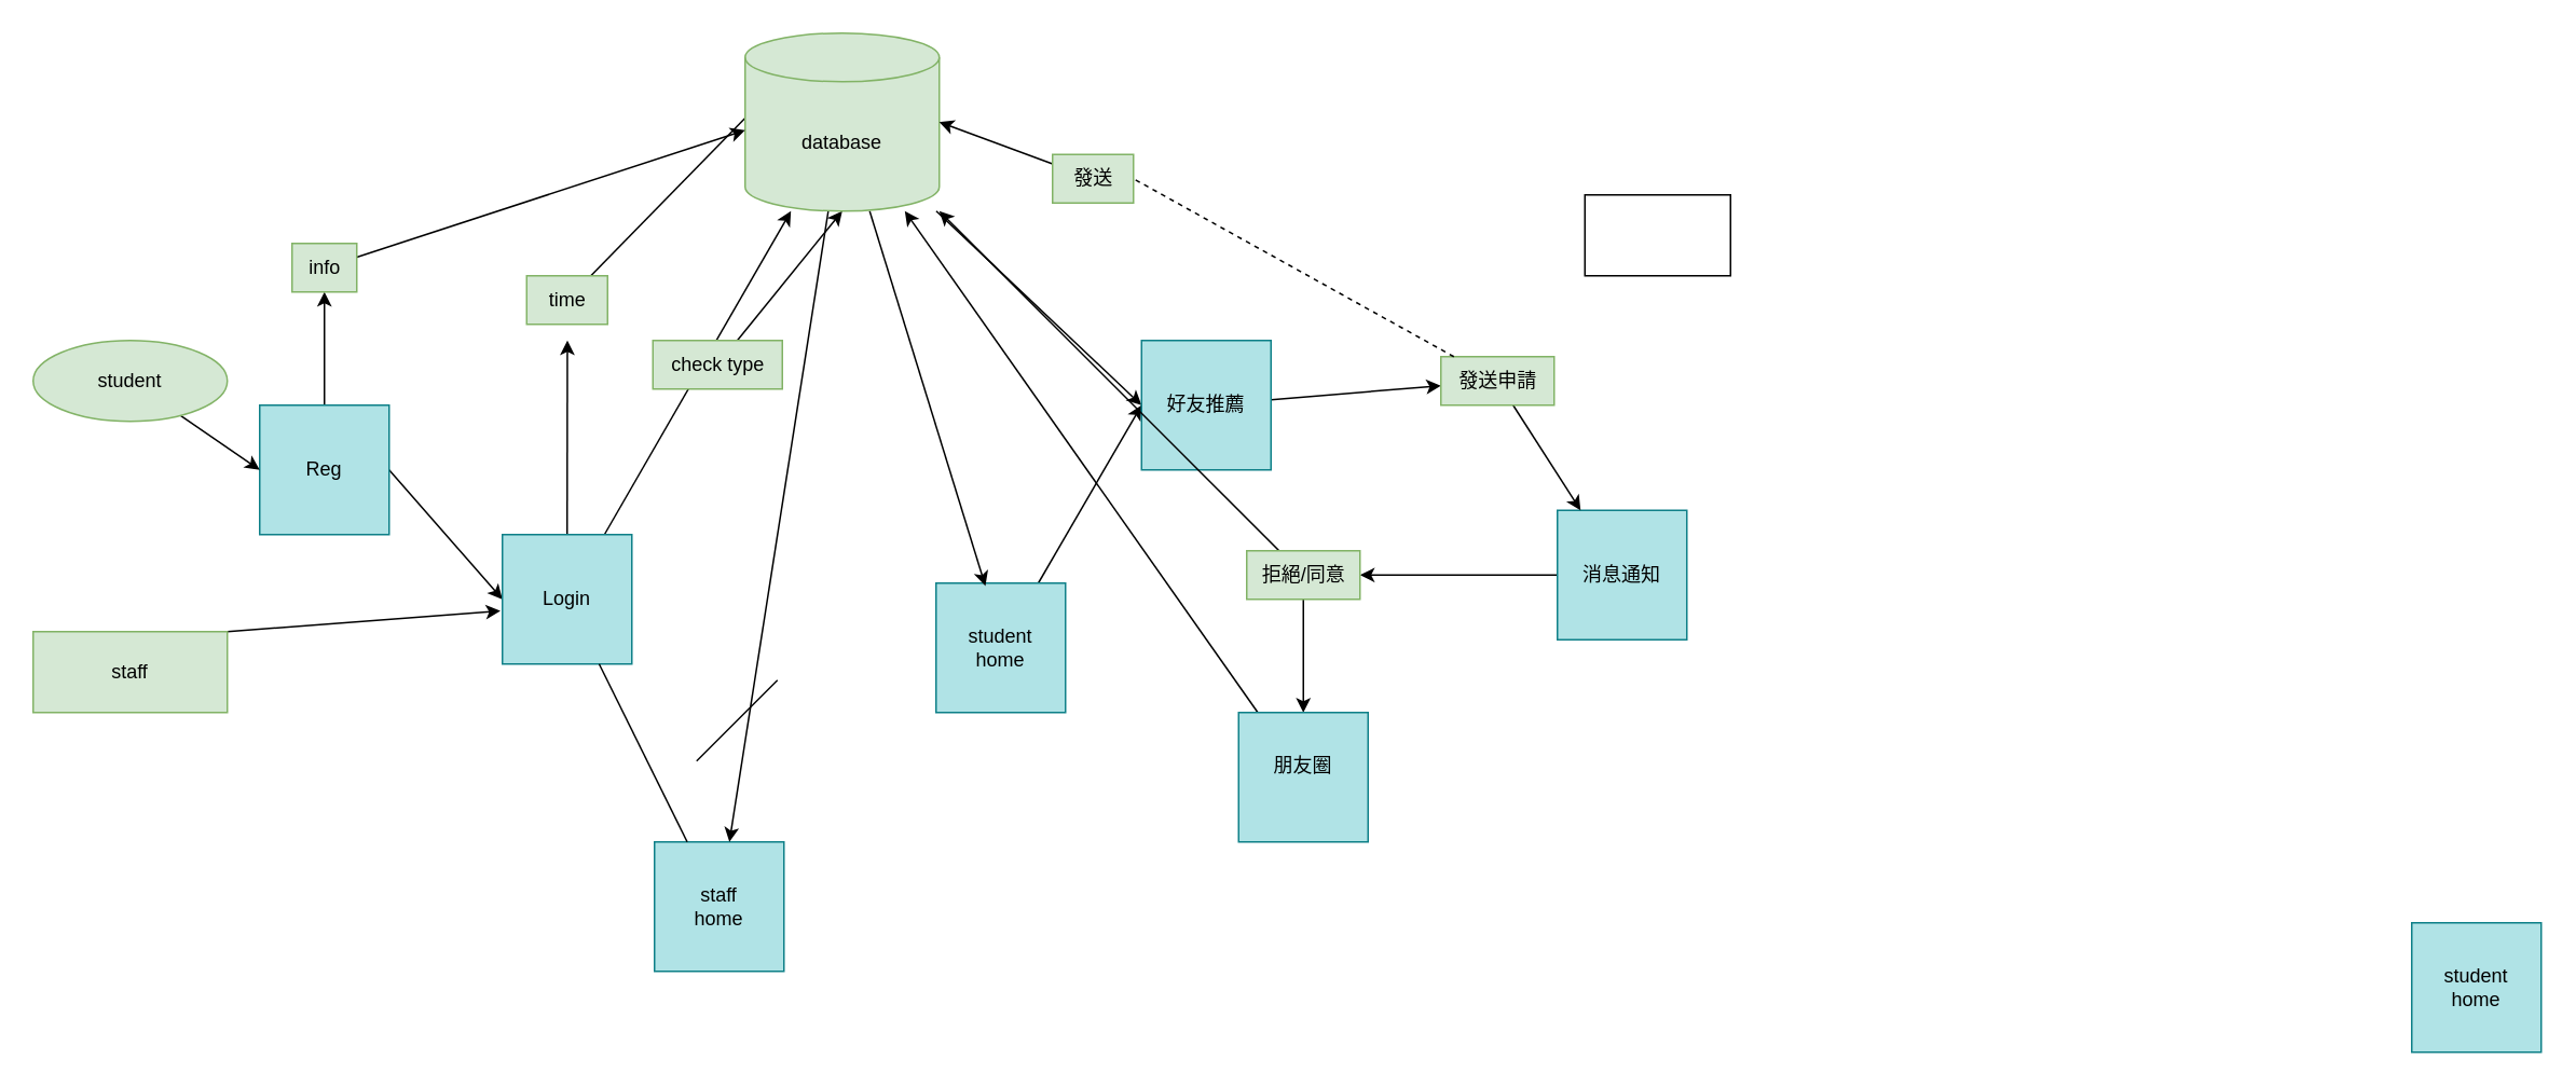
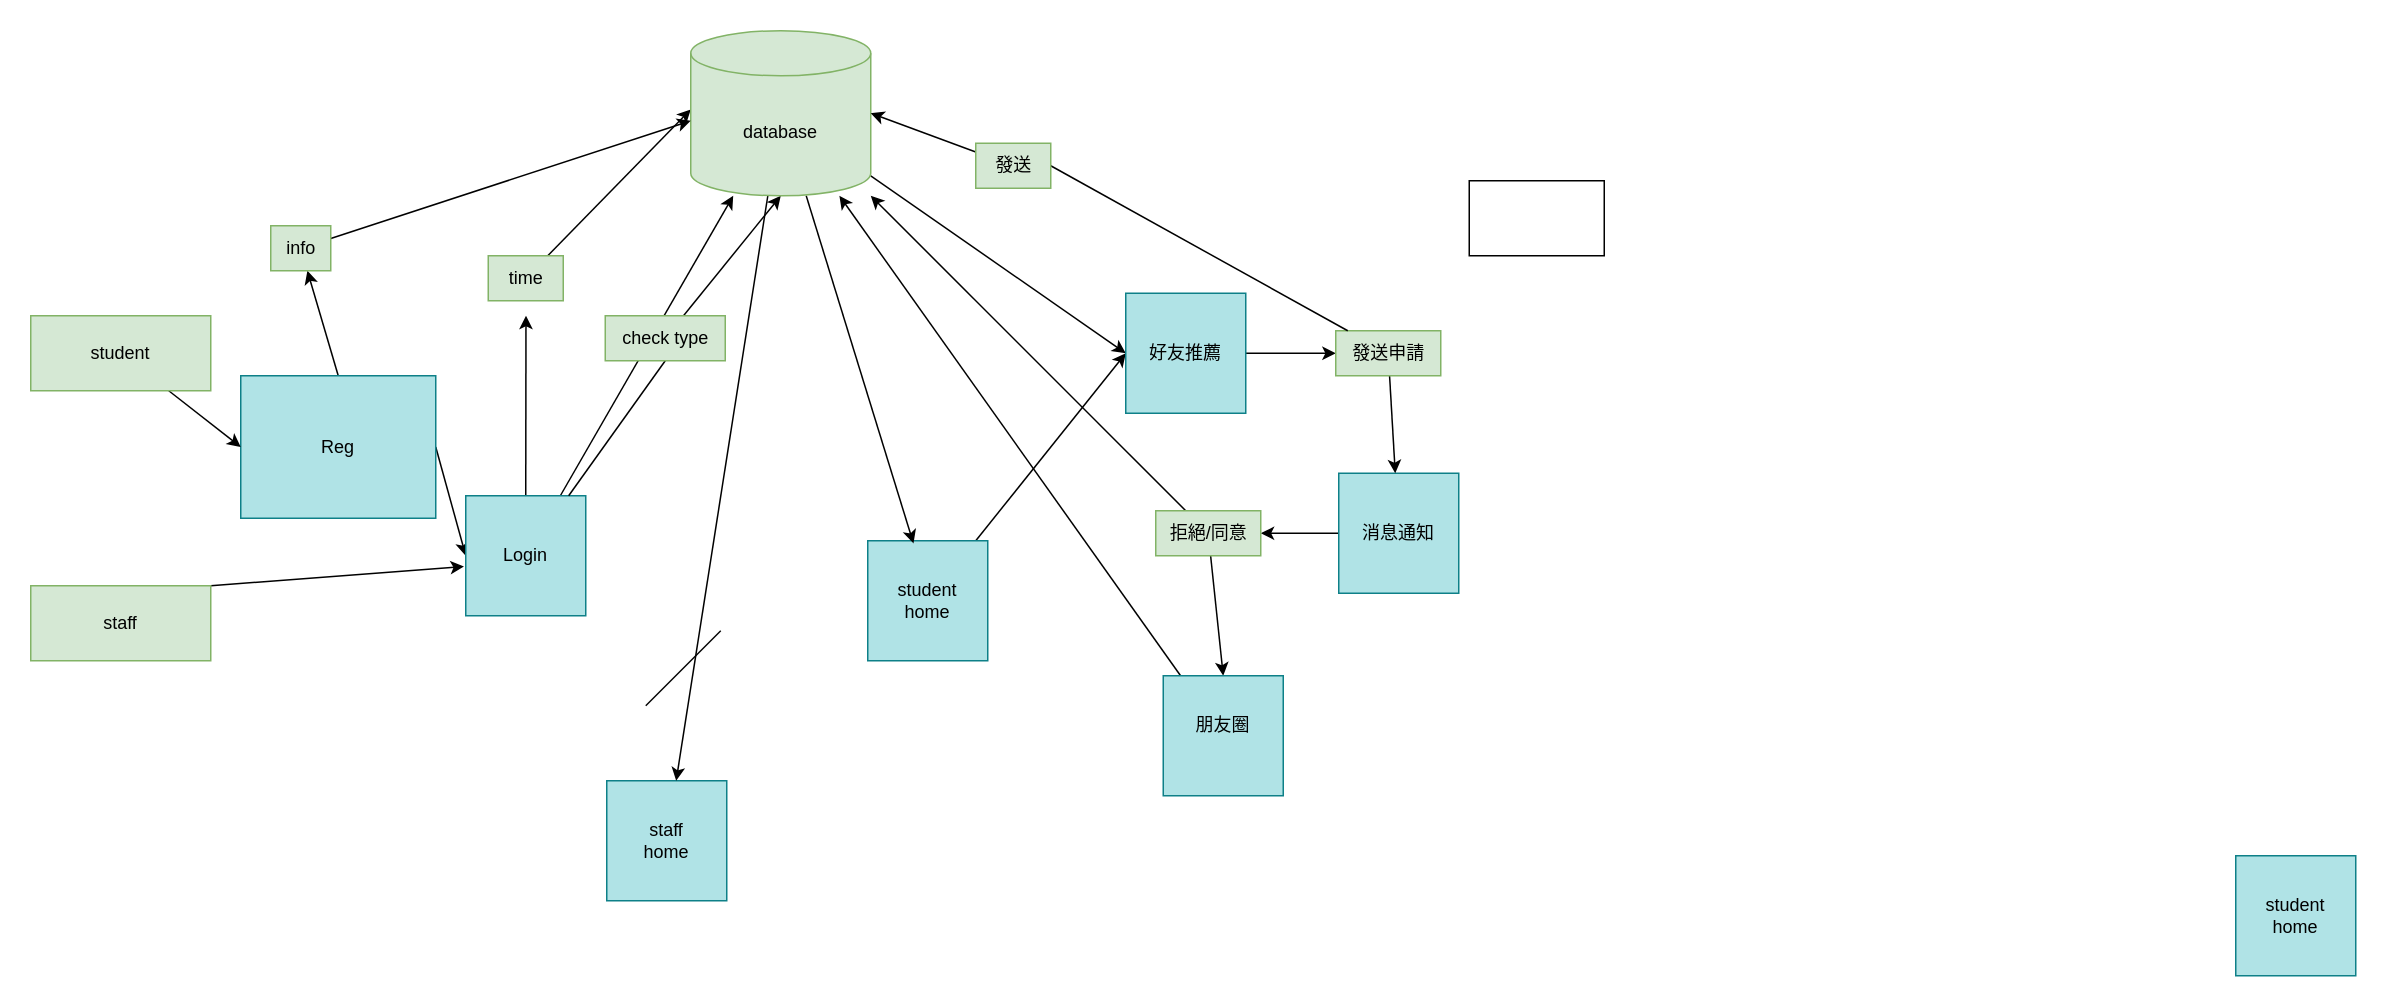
- <mxCell id="18" style="edgeStyle=none;html=1;entryX=0;entryY=0;entryDx=0;entryDy=52.5;entryPerimeter=0;strokeColor=#000000;fontColor=#000000;endArrow=none;" parent="1" source="19" target="23" edge="1"><mxGeometry relative="1" as="geometry" /></mxCell>
+ <mxCell id="18" style="edgeStyle=none;html=1;entryX=0;entryY=0;entryDx=0;entryDy=52.5;entryPerimeter=0;strokeColor=#000000;fontColor=#000000;" parent="1" source="19" target="23" edge="1"><mxGeometry relative="1" as="geometry" /></mxCell>
- <mxCell id="36" value="" style="edgeStyle=none;html=1;entryX=1;entryY=0.5;entryDx=0;entryDy=0;entryPerimeter=0;strokeColor=#000000;fontColor=#000000;endArrow=none;dashed=1;" parent="1" source="33" target="37" edge="1"><mxGeometry relative="1" as="geometry"><mxPoint x="892.656" y="220" as="sourcePoint" /><mxPoint x="580" y="75" as="targetPoint" /></mxGeometry></mxCell>
+ <mxCell id="36" value="" style="edgeStyle=none;html=1;entryX=1;entryY=0.5;entryDx=0;entryDy=0;entryPerimeter=0;strokeColor=#000000;fontColor=#000000;endArrow=none;" parent="1" source="33" target="37" edge="1"><mxGeometry relative="1" as="geometry"><mxPoint x="892.656" y="220" as="sourcePoint" /><mxPoint x="580" y="75" as="targetPoint" /></mxGeometry></mxCell>
- <mxCell id="13" value="&lt;font color=&quot;#000000&quot;&gt;student&lt;/font&gt;" style="ellipse;whiteSpace=wrap;html=1;fillColor=#d5e8d4;strokeColor=#82b366;" parent="1" vertex="1"><mxGeometry x="20" y="210" width="120" height="50" as="geometry" /></mxCell>
+ <mxCell id="13" value="&lt;font color=&quot;#000000&quot;&gt;student&lt;/font&gt;" style="rounded=0;whiteSpace=wrap;html=1;fillColor=#d5e8d4;strokeColor=#82b366;" parent="1" vertex="1"><mxGeometry x="20" y="210" width="120" height="50" as="geometry" /></mxCell>
- <mxCell id="27" value="&lt;font color=&quot;#000000&quot;&gt;好友推薦&lt;br&gt;&lt;/font&gt;" style="whiteSpace=wrap;html=1;aspect=fixed;fillColor=#b0e3e6;strokeColor=#0e8088;" parent="1" vertex="1"><mxGeometry x="705" y="210" width="80" height="80" as="geometry" /></mxCell>
+ <mxCell id="27" value="&lt;font color=&quot;#000000&quot;&gt;好友推薦&lt;br&gt;&lt;/font&gt;" style="whiteSpace=wrap;html=1;aspect=fixed;fillColor=#b0e3e6;strokeColor=#0e8088;" parent="1" vertex="1"><mxGeometry x="750" y="195" width="80" height="80" as="geometry" /></mxCell>
- <mxCell id="4" value="&lt;font color=&quot;#000000&quot;&gt;Reg&lt;/font&gt;" style="whiteSpace=wrap;html=1;aspect=fixed;fillColor=#b0e3e6;strokeColor=#0e8088;" parent="1" vertex="1"><mxGeometry x="160" y="250" width="80" height="80" as="geometry" /></mxCell>
+ <mxCell id="4" value="&lt;font color=&quot;#000000&quot;&gt;Reg&lt;/font&gt;" style="whiteSpace=wrap;html=1;aspect=fixed;fillColor=#b0e3e6;strokeColor=#0e8088;" parent="1" vertex="1"><mxGeometry x="160" y="250" width="130" height="95" as="geometry" /></mxCell>
- <mxCell id="29" value="&lt;font color=&quot;#000000&quot;&gt;消息通知&lt;br&gt;&lt;/font&gt;" style="whiteSpace=wrap;html=1;aspect=fixed;fillColor=#b0e3e6;strokeColor=#0e8088;" parent="1" vertex="1"><mxGeometry x="962" y="315" width="80" height="80" as="geometry" /></mxCell>
+ <mxCell id="29" value="&lt;font color=&quot;#000000&quot;&gt;消息通知&lt;br&gt;&lt;/font&gt;" style="whiteSpace=wrap;html=1;aspect=fixed;fillColor=#b0e3e6;strokeColor=#0e8088;" parent="1" vertex="1"><mxGeometry x="892" y="315" width="80" height="80" as="geometry" /></mxCell>
- <mxCell id="34" value="" style="edgeStyle=none;html=1;strokeColor=#000000;fontColor=#000000;endArrow=none;" parent="1" source="8" target="16" edge="1"><mxGeometry relative="1" as="geometry"><mxPoint x="378.333" y="330" as="sourcePoint" /><mxPoint x="520" y="130" as="targetPoint" /></mxGeometry></mxCell>
+ <mxCell id="34" value="" style="edgeStyle=none;html=1;entryX=0.5;entryY=1;entryDx=0;entryDy=0;entryPerimeter=0;strokeColor=#000000;fontColor=#000000;endArrow=none;" parent="1" source="8" target="35" edge="1"><mxGeometry relative="1" as="geometry"><mxPoint x="378.333" y="330" as="sourcePoint" /><mxPoint x="520" y="130" as="targetPoint" /></mxGeometry></mxCell>
- <mxCell id="42" value="&lt;font color=&quot;#000000&quot;&gt;朋友圈&lt;br&gt;&lt;br&gt;&lt;/font&gt;" style="whiteSpace=wrap;html=1;aspect=fixed;fillColor=#b0e3e6;strokeColor=#0e8088;" parent="1" vertex="1"><mxGeometry x="765" y="440" width="80" height="80" as="geometry" /></mxCell>
+ <mxCell id="42" value="&lt;font color=&quot;#000000&quot;&gt;朋友圈&lt;br&gt;&lt;br&gt;&lt;/font&gt;" style="whiteSpace=wrap;html=1;aspect=fixed;fillColor=#b0e3e6;strokeColor=#0e8088;" parent="1" vertex="1"><mxGeometry x="775" y="450" width="80" height="80" as="geometry" /></mxCell>
